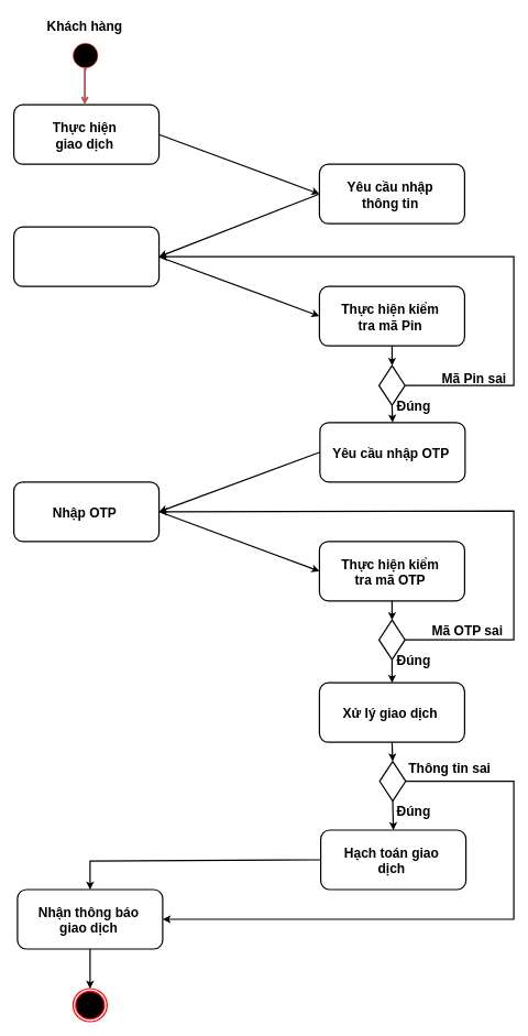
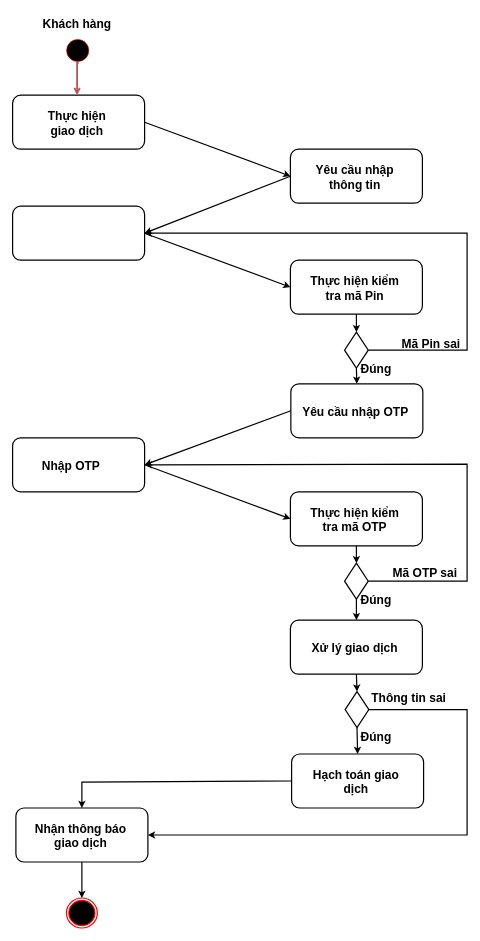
- <mxCell id="24" value="&lt;span style=&quot;font-size: 20px;&quot;&gt;&lt;b style=&quot;font-size: 20px;&quot;&gt;Nhập OTP&lt;br style=&quot;font-size: 20px;&quot;&gt;&lt;/b&gt;&lt;/span&gt;" style="text;html=1;strokeColor=none;fillColor=none;align=center;verticalAlign=middle;whiteSpace=wrap;rounded=0;fontSize=20;" parent="1" vertex="1"><mxGeometry x="38" y="746" width="180" height="58" as="geometry" /></mxCell>
+ <mxCell id="24" value="&lt;span style=&quot;font-size: 20px;&quot;&gt;&lt;b style=&quot;font-size: 20px;&quot;&gt;Nhập OTP&lt;br style=&quot;font-size: 20px;&quot;&gt;&lt;/b&gt;&lt;/span&gt;" style="text;html=1;strokeColor=none;fillColor=none;align=center;verticalAlign=middle;whiteSpace=wrap;rounded=0;fontSize=20;" parent="1" vertex="1"><mxGeometry x="28" y="746" width="180" height="58" as="geometry" /></mxCell>
